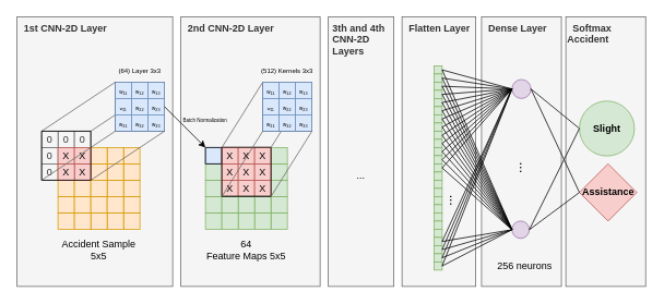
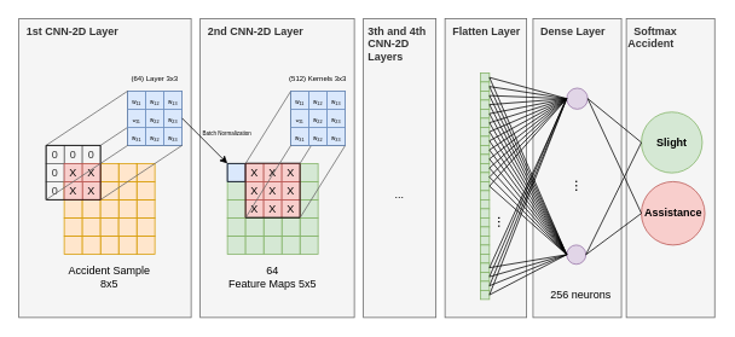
- <mxCell id="126" value="&lt;b&gt;Assistance&lt;/b&gt;" style="rhombus;whiteSpace=wrap;html=1;aspect=fixed;fillColor=#f8cecc;strokeColor=#b85450;" parent="123" vertex="1"><mxGeometry x="16.59" y="180" width="70" height="70" as="geometry" /></mxCell>
+ <mxCell id="126" value="&lt;b&gt;Assistance&lt;/b&gt;" style="ellipse;whiteSpace=wrap;html=1;aspect=fixed;fillColor=#f8cecc;strokeColor=#b85450;" parent="123" vertex="1"><mxGeometry x="16.59" y="180" width="70" height="70" as="geometry" /></mxCell>
- <mxCell id="197" value="Accident Sample&lt;br&gt;5x5" style="text;html=1;strokeColor=none;fillColor=none;align=center;verticalAlign=middle;whiteSpace=wrap;rounded=0;" parent="168" vertex="1"><mxGeometry y="110" width="100" height="30" as="geometry" /></mxCell>
+ <mxCell id="197" value="Accident Sample&lt;br&gt;8x5" style="text;html=1;strokeColor=none;fillColor=none;align=center;verticalAlign=middle;whiteSpace=wrap;rounded=0;" parent="168" vertex="1"><mxGeometry y="110" width="100" height="30" as="geometry" /></mxCell>
